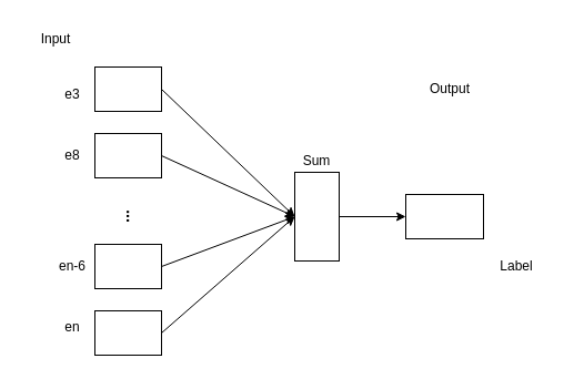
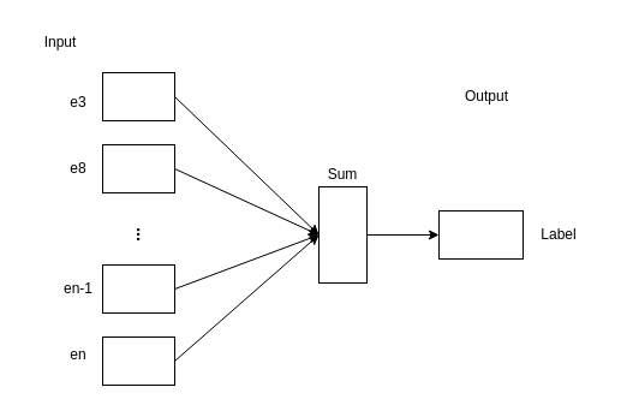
- <mxCell id="13" value="en-6" style="text;html=1;strokeColor=none;fillColor=none;align=center;verticalAlign=middle;whiteSpace=wrap;rounded=0;" vertex="1" parent="1"><mxGeometry x="35" y="225" width="60" height="30" as="geometry" /></mxCell>
+ <mxCell id="13" value="en-1" style="text;html=1;strokeColor=none;fillColor=none;align=center;verticalAlign=middle;whiteSpace=wrap;rounded=0;" vertex="1" parent="1"><mxGeometry x="35" y="225" width="60" height="30" as="geometry" /></mxCell>
- <mxCell id="19" value="Label" style="text;html=1;strokeColor=none;fillColor=none;align=center;verticalAlign=middle;whiteSpace=wrap;rounded=0;" vertex="1" parent="1"><mxGeometry x="435" y="225" width="60" height="30" as="geometry" /></mxCell>
+ <mxCell id="19" value="Label" style="text;html=1;strokeColor=none;fillColor=none;align=center;verticalAlign=middle;whiteSpace=wrap;rounded=0;" vertex="1" parent="1"><mxGeometry x="435" y="180" width="60" height="30" as="geometry" /></mxCell>
